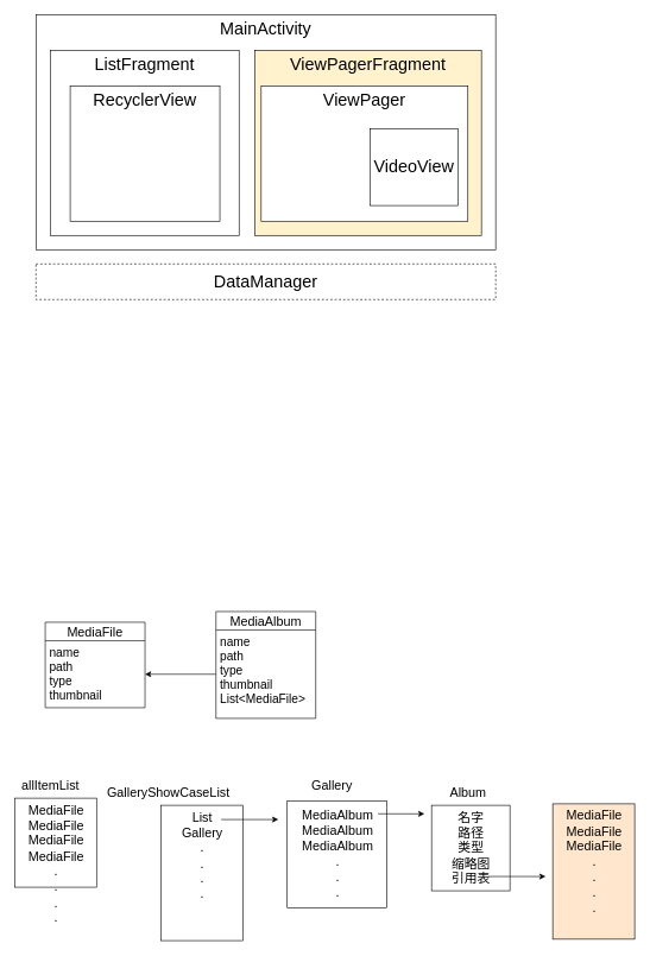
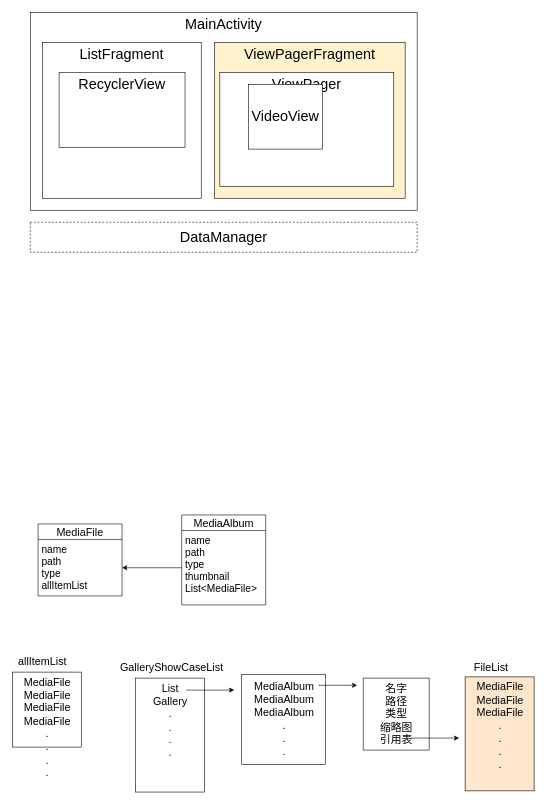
- <mxCell id="22" value="RecyclerView" style="rounded=0;whiteSpace=wrap;html=1;fontSize=24;verticalAlign=top;" parent="1" vertex="1"><mxGeometry x="98" y="120" width="210" height="190" as="geometry" /></mxCell>
+ <mxCell id="22" value="RecyclerView" style="rounded=0;whiteSpace=wrap;html=1;fontSize=24;verticalAlign=top;" parent="1" vertex="1"><mxGeometry x="98" y="120" width="210" height="125" as="geometry" /></mxCell>
- <mxCell id="25" value="VideoView" style="rounded=0;whiteSpace=wrap;html=1;fontSize=24;" parent="1" vertex="1"><mxGeometry x="519" y="180" width="123" height="108" as="geometry" /></mxCell>
+ <mxCell id="25" value="VideoView" style="rounded=0;whiteSpace=wrap;html=1;fontSize=24;" parent="1" vertex="1"><mxGeometry x="414" y="140" width="123" height="108" as="geometry" /></mxCell>
- <mxCell id="5" value="name&#10;path&#10;type&#10;thumbnail" style="text;strokeColor=none;fillColor=none;align=left;verticalAlign=top;spacingLeft=4;spacingRight=4;overflow=hidden;rotatable=0;points=[[0,0.5],[1,0.5]];portConstraint=eastwest;fontSize=17;" parent="4" vertex="1"><mxGeometry y="26" width="140" height="94" as="geometry" /></mxCell>
+ <mxCell id="5" value="name&#10;path&#10;type&#10;allItemList" style="text;strokeColor=none;fillColor=none;align=left;verticalAlign=top;spacingLeft=4;spacingRight=4;overflow=hidden;rotatable=0;points=[[0,0.5],[1,0.5]];portConstraint=eastwest;fontSize=17;" parent="4" vertex="1"><mxGeometry y="26" width="140" height="94" as="geometry" /></mxCell>
- <mxCell id="15" value="Gallery" style="text;html=1;resizable=0;points=[];autosize=1;align=left;verticalAlign=top;spacingTop=-4;fontSize=18;" parent="1" vertex="1"><mxGeometry x="434.5" y="1090" width="70" height="20" as="geometry" /></mxCell>
- <mxCell id="11" value="GalleryShowCaseList" style="text;html=1;resizable=0;points=[];autosize=1;align=left;verticalAlign=top;spacingTop=-4;fontSize=18;" parent="1" vertex="1"><mxGeometry x="147.5" y="1100" width="190" height="20" as="geometry" /></mxCell>
+ <mxCell id="11" value="GalleryShowCaseList" style="text;html=1;resizable=0;points=[];autosize=1;align=left;verticalAlign=top;spacingTop=-4;fontSize=18;" parent="1" vertex="1"><mxGeometry x="197.5" y="1100" width="190" height="20" as="geometry" /></mxCell>
- <mxCell id="16" value="Album" style="text;html=1;resizable=0;points=[];autosize=1;align=left;verticalAlign=top;spacingTop=-4;fontSize=18;" parent="1" vertex="1"><mxGeometry x="629" y="1100" width="70" height="20" as="geometry" /></mxCell>
+ <mxCell id="17" value="FileList" style="text;html=1;resizable=0;points=[];autosize=1;align=left;verticalAlign=top;spacingTop=-4;fontSize=18;" parent="1" vertex="1"><mxGeometry x="787.5" y="1100" width="70" height="20" as="geometry" /></mxCell>
